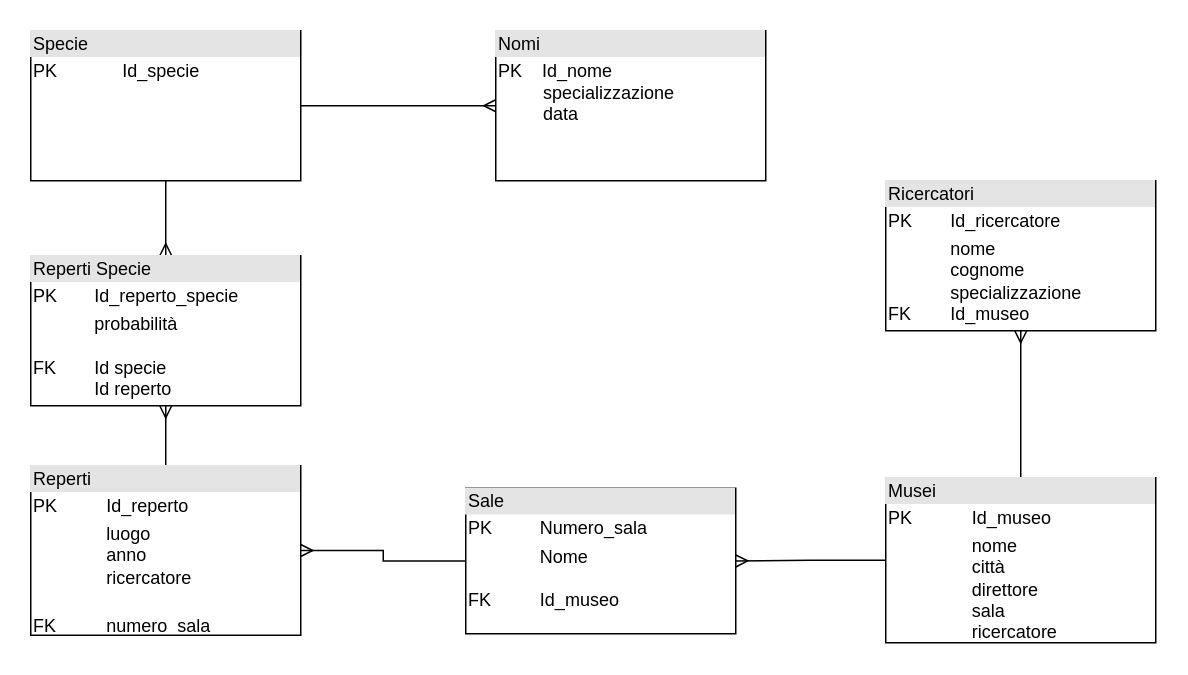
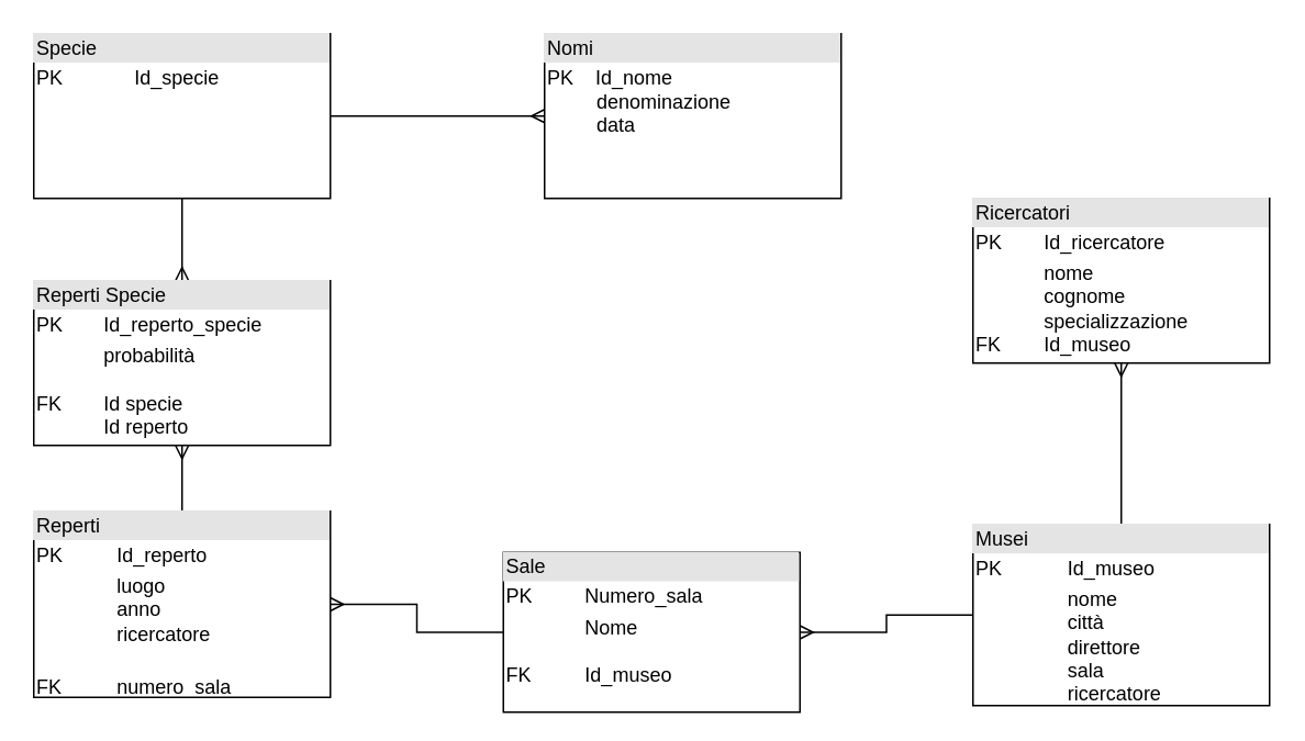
- <mxCell id="14" value="&lt;div style=&quot;box-sizing: border-box ; width: 100% ; background: #e4e4e4 ; padding: 2px&quot;&gt;Nomi&lt;/div&gt;&lt;table style=&quot;width: 100% ; font-size: 1em&quot; cellpadding=&quot;2&quot; cellspacing=&quot;0&quot;&gt;&lt;tbody&gt;&lt;tr&gt;&lt;td&gt;PK&amp;nbsp; &amp;nbsp; Id_nome&lt;br&gt;&amp;nbsp; &amp;nbsp; &amp;nbsp; &amp;nbsp; &amp;nbsp;specializzazione&lt;br&gt;&amp;nbsp; &amp;nbsp; &amp;nbsp; &amp;nbsp; &amp;nbsp;data&amp;nbsp; &amp;nbsp;&lt;/td&gt;&lt;td&gt;&lt;br&gt;&lt;/td&gt;&lt;/tr&gt;&lt;tr&gt;&lt;td&gt;&lt;/td&gt;&lt;td&gt;&lt;br&gt;&lt;/td&gt;&lt;/tr&gt;&lt;/tbody&gt;&lt;/table&gt;" style="verticalAlign=top;align=left;overflow=fill;html=1;" vertex="1" parent="1"><mxGeometry x="330" y="20" width="180" height="100" as="geometry" /></mxCell>
+ <mxCell id="14" value="&lt;div style=&quot;box-sizing: border-box ; width: 100% ; background: #e4e4e4 ; padding: 2px&quot;&gt;Nomi&lt;/div&gt;&lt;table style=&quot;width: 100% ; font-size: 1em&quot; cellpadding=&quot;2&quot; cellspacing=&quot;0&quot;&gt;&lt;tbody&gt;&lt;tr&gt;&lt;td&gt;PK&amp;nbsp; &amp;nbsp; Id_nome&lt;br&gt;&amp;nbsp; &amp;nbsp; &amp;nbsp; &amp;nbsp; &amp;nbsp;denominazione&lt;br&gt;&amp;nbsp; &amp;nbsp; &amp;nbsp; &amp;nbsp; &amp;nbsp;data&amp;nbsp; &amp;nbsp;&lt;/td&gt;&lt;td&gt;&lt;br&gt;&lt;/td&gt;&lt;/tr&gt;&lt;tr&gt;&lt;td&gt;&lt;/td&gt;&lt;td&gt;&lt;br&gt;&lt;/td&gt;&lt;/tr&gt;&lt;/tbody&gt;&lt;/table&gt;" style="verticalAlign=top;align=left;overflow=fill;html=1;" vertex="1" parent="1"><mxGeometry x="330" y="20" width="180" height="100" as="geometry" /></mxCell>
- <mxCell id="6" value="&lt;div style=&quot;box-sizing: border-box ; width: 100% ; background: #e4e4e4 ; padding: 2px&quot;&gt;Sale&lt;/div&gt;&lt;table style=&quot;width: 100% ; font-size: 1em&quot; cellpadding=&quot;2&quot; cellspacing=&quot;0&quot;&gt;&lt;tbody&gt;&lt;tr&gt;&lt;td&gt;PK&lt;/td&gt;&lt;td&gt;Numero_sala&lt;/td&gt;&lt;/tr&gt;&lt;tr&gt;&lt;td&gt;&amp;nbsp; &amp;nbsp; &amp;nbsp; &amp;nbsp;&lt;br&gt;FK&lt;/td&gt;&lt;td&gt;Nome&lt;br&gt;&lt;br&gt;Id_museo&lt;br&gt;&lt;br&gt;&lt;/td&gt;&lt;/tr&gt;&lt;/tbody&gt;&lt;/table&gt;" style="verticalAlign=top;align=left;overflow=fill;html=1;" vertex="1" parent="1"><mxGeometry x="310" y="325" width="180" height="97" as="geometry" /></mxCell>
+ <mxCell id="6" value="&lt;div style=&quot;box-sizing: border-box ; width: 100% ; background: #e4e4e4 ; padding: 2px&quot;&gt;Sale&lt;/div&gt;&lt;table style=&quot;width: 100% ; font-size: 1em&quot; cellpadding=&quot;2&quot; cellspacing=&quot;0&quot;&gt;&lt;tbody&gt;&lt;tr&gt;&lt;td&gt;PK&lt;/td&gt;&lt;td&gt;Numero_sala&lt;/td&gt;&lt;/tr&gt;&lt;tr&gt;&lt;td&gt;&amp;nbsp; &amp;nbsp; &amp;nbsp; &amp;nbsp;&lt;br&gt;FK&lt;/td&gt;&lt;td&gt;Nome&lt;br&gt;&lt;br&gt;Id_museo&lt;br&gt;&lt;br&gt;&lt;/td&gt;&lt;/tr&gt;&lt;/tbody&gt;&lt;/table&gt;" style="verticalAlign=top;align=left;overflow=fill;html=1;" vertex="1" parent="1"><mxGeometry x="305" y="335" width="180" height="97" as="geometry" /></mxCell>
